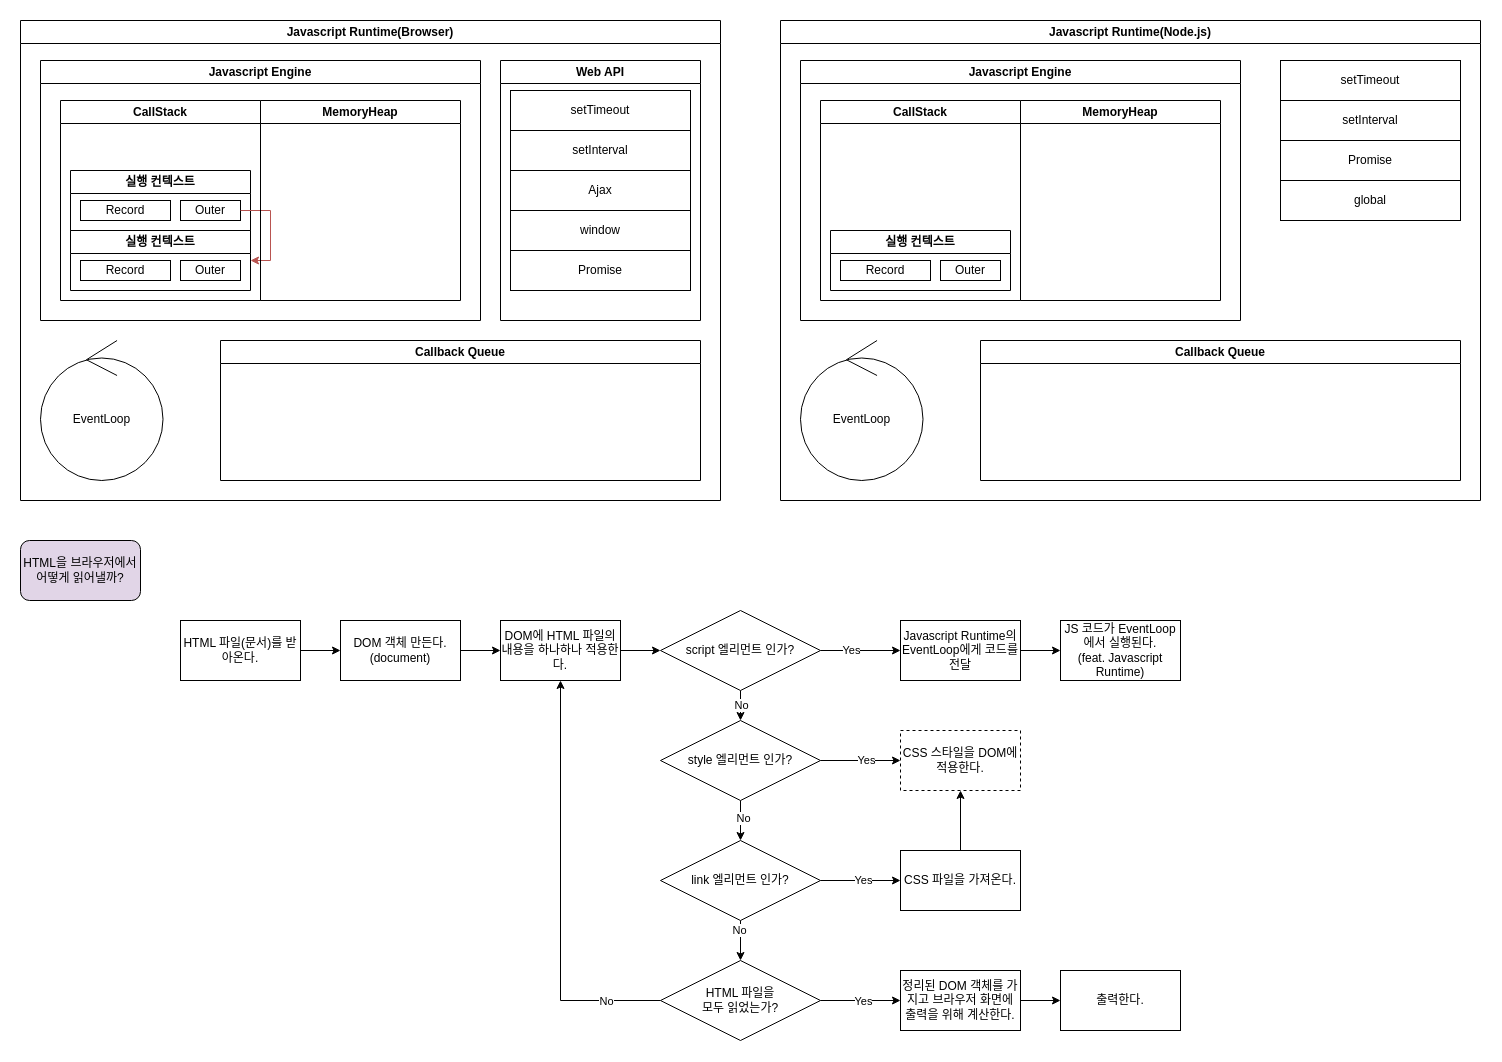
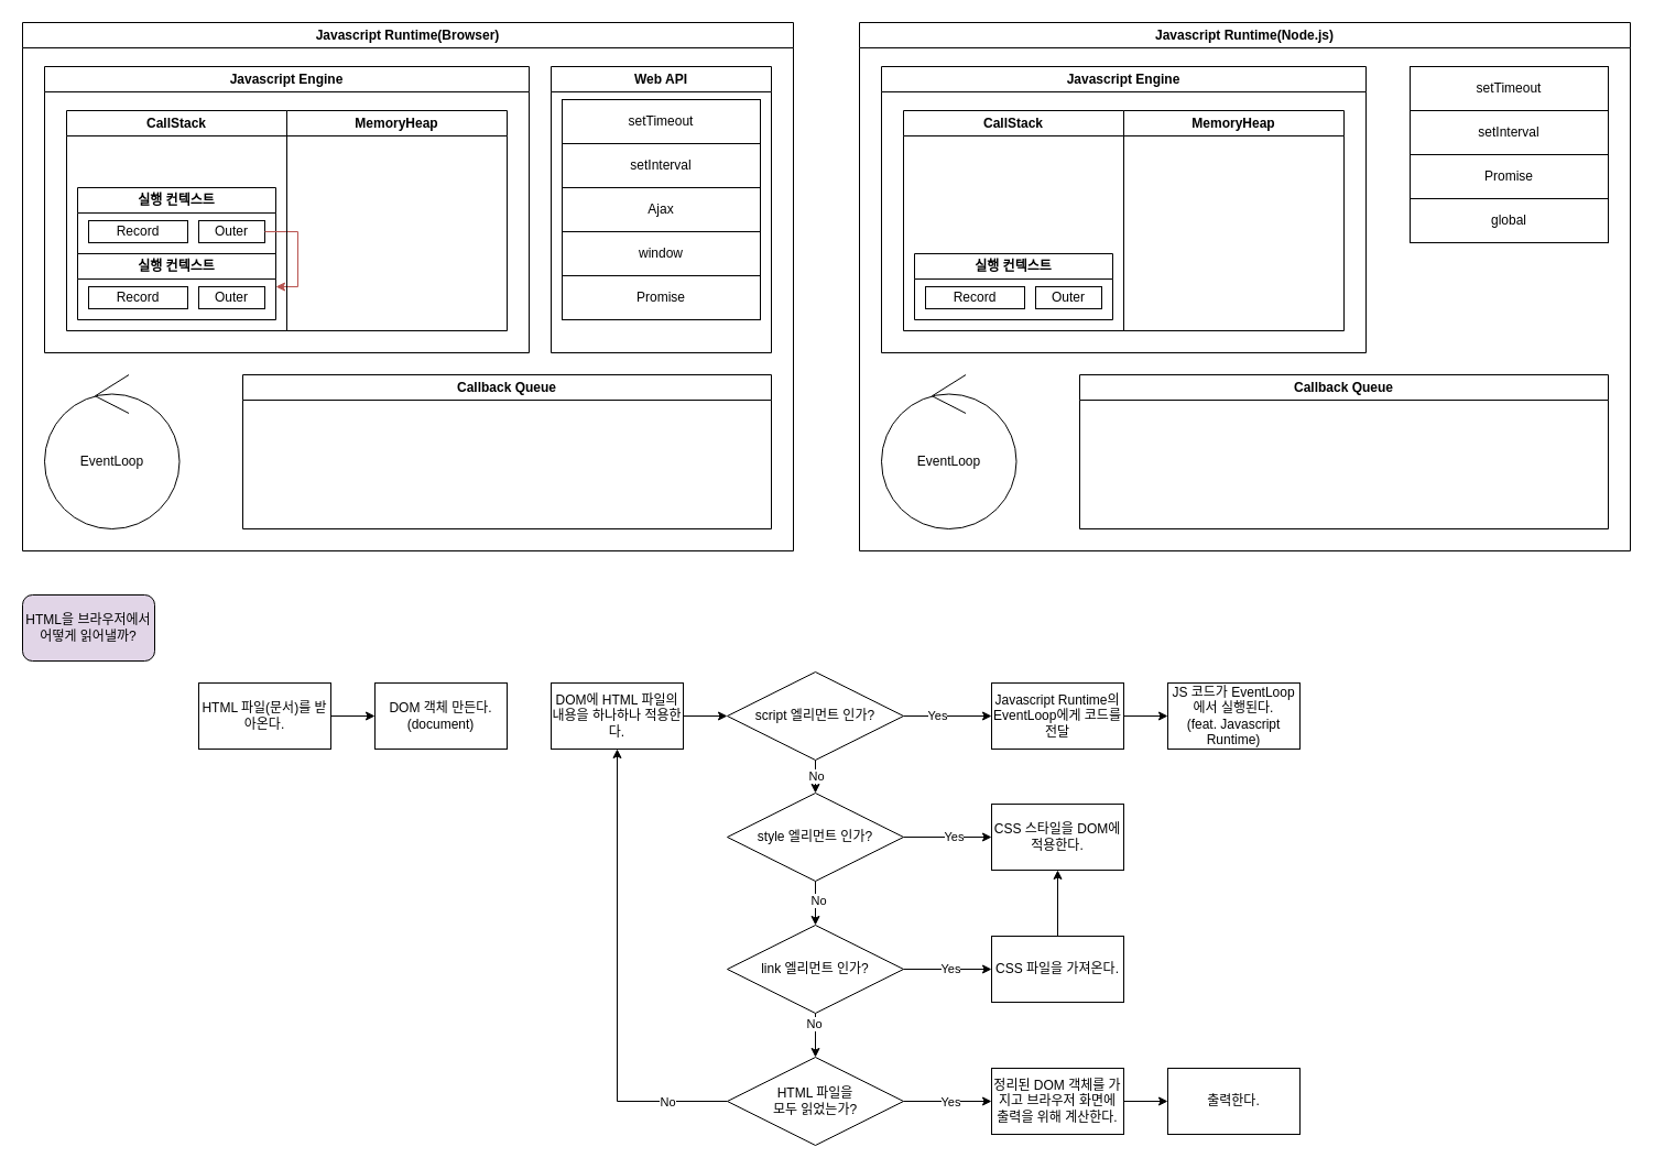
- <mxCell id="24" style="edgeStyle=orthogonalEdgeStyle;rounded=0;orthogonalLoop=1;jettySize=auto;html=1;entryX=0;entryY=0.5;entryDx=0;entryDy=0;" edge="1" parent="1" source="25" target="27"><mxGeometry relative="1" as="geometry" /></mxCell>
- <mxCell id="45" value="CSS 스타일을 DOM에 적용한다." style="rounded=0;whiteSpace=wrap;html=1;dashed=1;" vertex="1" parent="1"><mxGeometry x="900" y="730" width="120" height="60" as="geometry" /></mxCell>
+ <mxCell id="45" value="CSS 스타일을 DOM에 적용한다." style="rounded=0;whiteSpace=wrap;html=1;" vertex="1" parent="1"><mxGeometry x="900" y="730" width="120" height="60" as="geometry" /></mxCell>
